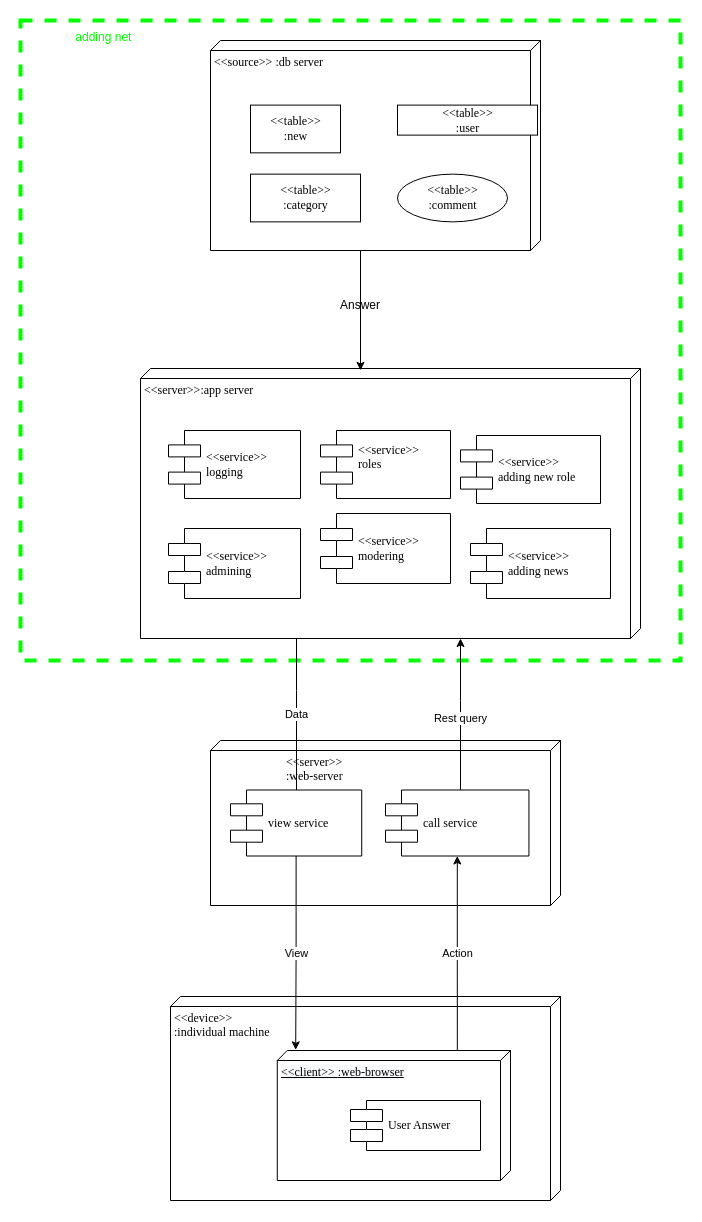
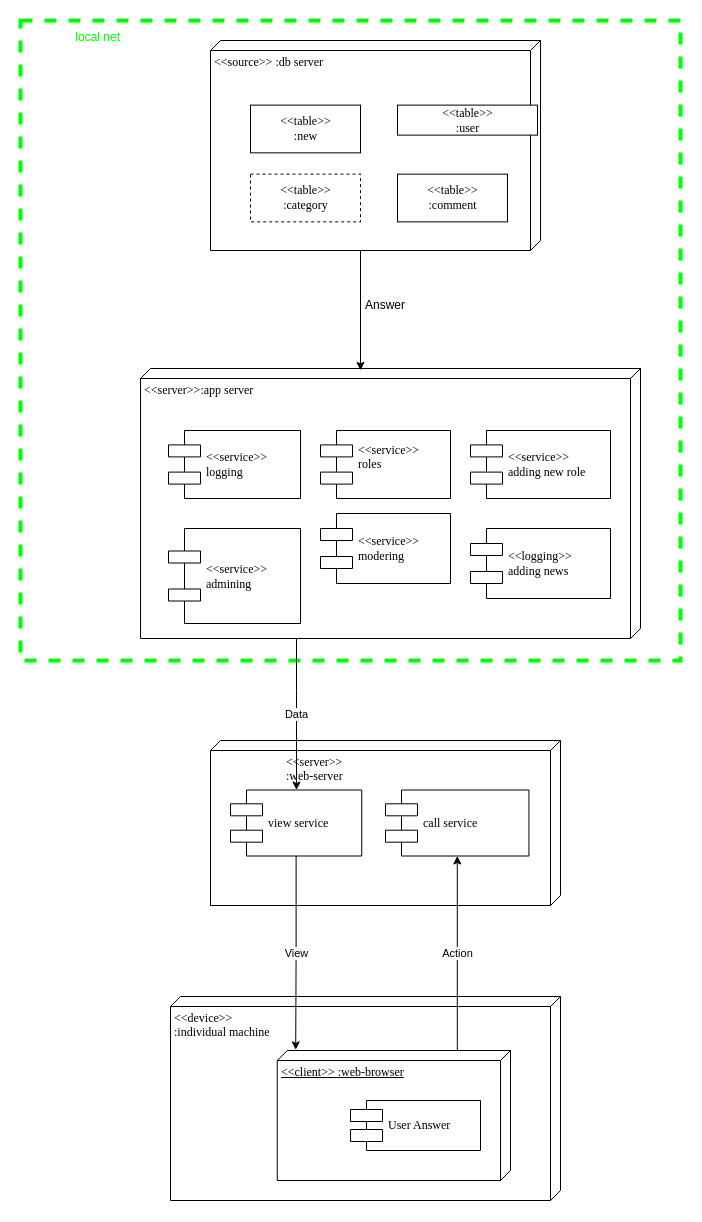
- <mxCell id="2" value="&lt;font color=&quot;#00ff00&quot;&gt;&lt;span style=&quot;white-space: pre;&quot;&gt;&#09;&lt;/span&gt;&lt;span style=&quot;white-space: pre;&quot;&gt;&#09;&lt;/span&gt;adding net&lt;/font&gt;" style="outlineConnect=0;gradientColor=none;html=1;whiteSpace=wrap;fontSize=12;fontStyle=0;strokeColor=#00FF00;fillColor=none;verticalAlign=top;align=left;fontColor=#0000CC;dashed=1;spacingTop=3;rounded=0;shadow=0;glass=0;labelBackgroundColor=none;labelBorderColor=none;sketch=0;strokeWidth=4;" vertex="1" parent="1"><mxGeometry x="20" y="20" width="660" height="640" as="geometry" /></mxCell>
+ <mxCell id="2" value="&lt;font color=&quot;#00ff00&quot;&gt;&lt;span style=&quot;white-space: pre;&quot;&gt;&#09;&lt;/span&gt;&lt;span style=&quot;white-space: pre;&quot;&gt;&#09;&lt;/span&gt;local net&lt;/font&gt;" style="outlineConnect=0;gradientColor=none;html=1;whiteSpace=wrap;fontSize=12;fontStyle=0;strokeColor=#00FF00;fillColor=none;verticalAlign=top;align=left;fontColor=#0000CC;dashed=1;spacingTop=3;rounded=0;shadow=0;glass=0;labelBackgroundColor=none;labelBorderColor=none;sketch=0;strokeWidth=4;" vertex="1" parent="1"><mxGeometry x="20" y="20" width="660" height="640" as="geometry" /></mxCell>
- <mxCell id="24" value="&amp;lt;&amp;lt;table&amp;gt;&amp;gt;&lt;br&gt;:new" style="html=1;rounded=0;shadow=0;comic=0;labelBackgroundColor=none;strokeWidth=1;fontFamily=Verdana;fontSize=12;align=center;" vertex="1" parent="21"><mxGeometry x="40.0" y="64.613" width="90" height="47.727" as="geometry" /></mxCell>
+ <mxCell id="24" value="&amp;lt;&amp;lt;table&amp;gt;&amp;gt;&lt;br&gt;:new" style="html=1;rounded=0;shadow=0;comic=0;labelBackgroundColor=none;strokeWidth=1;fontFamily=Verdana;fontSize=12;align=center;" vertex="1" parent="21"><mxGeometry x="40.0" y="64.613" width="110.0" height="47.727" as="geometry" /></mxCell>
- <mxCell id="26" value="&amp;lt;&amp;lt;table&amp;gt;&amp;gt;&lt;br&gt;:category" style="html=1;rounded=0;shadow=0;comic=0;labelBackgroundColor=none;strokeWidth=1;fontFamily=Verdana;fontSize=12;align=center;" vertex="1" parent="21"><mxGeometry x="40" y="133.636" width="110.0" height="47.727" as="geometry" /></mxCell>
+ <mxCell id="26" value="&amp;lt;&amp;lt;table&amp;gt;&amp;gt;&lt;br&gt;:category" style="html=1;rounded=0;shadow=0;comic=0;labelBackgroundColor=none;strokeWidth=1;fontFamily=Verdana;fontSize=12;align=center;dashed=1;" vertex="1" parent="21"><mxGeometry x="40" y="133.636" width="110.0" height="47.727" as="geometry" /></mxCell>
- <mxCell id="25" value="&amp;lt;&amp;lt;table&amp;gt;&amp;gt;&lt;br&gt;:comment" style="ellipse;html=1;shadow=0;comic=0;labelBackgroundColor=none;strokeWidth=1;fontFamily=Verdana;fontSize=12;align=center;" vertex="1" parent="21"><mxGeometry x="187.0" y="133.636" width="110.0" height="47.727" as="geometry" /></mxCell>
+ <mxCell id="25" value="&amp;lt;&amp;lt;table&amp;gt;&amp;gt;&lt;br&gt;:comment" style="html=1;rounded=0;shadow=0;comic=0;labelBackgroundColor=none;strokeWidth=1;fontFamily=Verdana;fontSize=12;align=center;" vertex="1" parent="21"><mxGeometry x="187.0" y="133.636" width="110.0" height="47.727" as="geometry" /></mxCell>
- <mxCell id="28" value="&lt;font color=&quot;#000000&quot;&gt;Answer&lt;/font&gt;" style="text;html=1;strokeColor=none;fillColor=none;align=center;verticalAlign=middle;whiteSpace=wrap;rounded=0;fontColor=#00FF00;" vertex="1" parent="1"><mxGeometry x="330" y="290" width="60" height="30" as="geometry" /></mxCell>
+ <mxCell id="28" value="&lt;font color=&quot;#000000&quot;&gt;Answer&lt;/font&gt;" style="text;html=1;strokeColor=none;fillColor=none;align=center;verticalAlign=middle;whiteSpace=wrap;rounded=0;fontColor=#00FF00;" vertex="1" parent="1"><mxGeometry x="355" y="290" width="60" height="30" as="geometry" /></mxCell>
- <mxCell id="9" value="&amp;lt;&amp;lt;service&amp;gt;&amp;gt;&lt;br&gt;adding new role" style="shape=component;align=left;spacingLeft=36;rounded=0;shadow=0;comic=0;labelBackgroundColor=none;strokeWidth=1;fontFamily=Verdana;fontSize=12;html=1;" vertex="1" parent="4"><mxGeometry x="320" y="57" width="140" height="68" as="geometry" /></mxCell>
+ <mxCell id="9" value="&amp;lt;&amp;lt;service&amp;gt;&amp;gt;&lt;br&gt;adding new role" style="shape=component;align=left;spacingLeft=36;rounded=0;shadow=0;comic=0;labelBackgroundColor=none;strokeWidth=1;fontFamily=Verdana;fontSize=12;html=1;" vertex="1" parent="4"><mxGeometry x="330" y="52" width="140" height="68" as="geometry" /></mxCell>
- <mxCell id="10" value="&amp;lt;&amp;lt;service&amp;gt;&amp;gt;&lt;br&gt;admining" style="shape=component;align=left;spacingLeft=36;rounded=0;shadow=0;comic=0;labelBackgroundColor=none;strokeWidth=1;fontFamily=Verdana;fontSize=12;html=1;" vertex="1" parent="4"><mxGeometry x="28" y="150" width="132" height="70" as="geometry" /></mxCell>
+ <mxCell id="10" value="&amp;lt;&amp;lt;service&amp;gt;&amp;gt;&lt;br&gt;admining" style="shape=component;align=left;spacingLeft=36;rounded=0;shadow=0;comic=0;labelBackgroundColor=none;strokeWidth=1;fontFamily=Verdana;fontSize=12;html=1;" vertex="1" parent="4"><mxGeometry x="28" y="150" width="132" height="95" as="geometry" /></mxCell>
- <mxCell id="7" value="&amp;lt;&amp;lt;service&amp;gt;&amp;gt;&lt;br&gt;adding news" style="shape=component;align=left;spacingLeft=36;rounded=0;shadow=0;comic=0;labelBackgroundColor=none;strokeWidth=1;fontFamily=Verdana;fontSize=12;html=1;" vertex="1" parent="4"><mxGeometry x="330" y="150" width="140" height="70" as="geometry" /></mxCell>
+ <mxCell id="7" value="&amp;lt;&amp;lt;logging&amp;gt;&amp;gt;&lt;br&gt;adding news" style="shape=component;align=left;spacingLeft=36;rounded=0;shadow=0;comic=0;labelBackgroundColor=none;strokeWidth=1;fontFamily=Verdana;fontSize=12;html=1;" vertex="1" parent="4"><mxGeometry x="330" y="150" width="140" height="70" as="geometry" /></mxCell>
- <mxCell id="15" value="Rest query" style="edgeStyle=orthogonalEdgeStyle;rounded=0;orthogonalLoop=1;jettySize=auto;html=1;startArrow=none;startFill=0;" edge="1" parent="1" source="17" target="5"><mxGeometry x="-0.054" relative="1" as="geometry"><mxPoint x="377" y="729" as="sourcePoint" /><mxPoint x="377" y="639" as="targetPoint" /><Array as="points"><mxPoint x="460" y="700" /><mxPoint x="460" y="700" /></Array><mxPoint as="offset" /></mxGeometry></mxCell>
- <mxCell id="14" value="Data" style="edgeStyle=orthogonalEdgeStyle;rounded=0;orthogonalLoop=1;jettySize=auto;html=1;startArrow=none;startFill=0;endArrow=none;" edge="1" parent="1" source="5" target="13"><mxGeometry relative="1" as="geometry"><Array as="points"><mxPoint x="296" y="690" /><mxPoint x="296" y="690" /></Array></mxGeometry></mxCell>
+ <mxCell id="14" value="Data" style="edgeStyle=orthogonalEdgeStyle;rounded=0;orthogonalLoop=1;jettySize=auto;html=1;startArrow=none;startFill=0;" edge="1" parent="1" source="5" target="13"><mxGeometry relative="1" as="geometry"><Array as="points"><mxPoint x="296" y="690" /><mxPoint x="296" y="690" /></Array></mxGeometry></mxCell>
